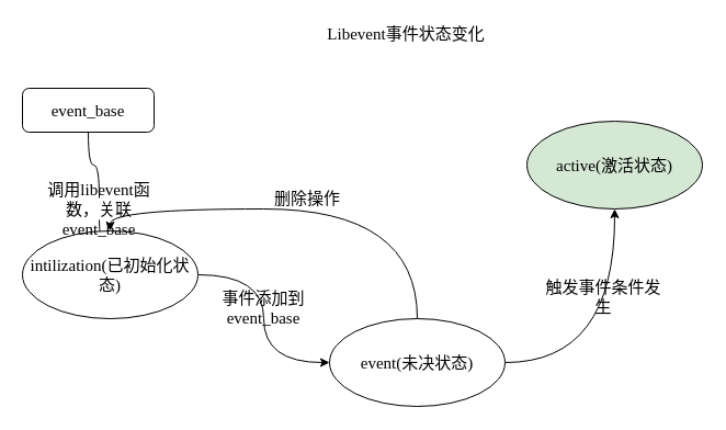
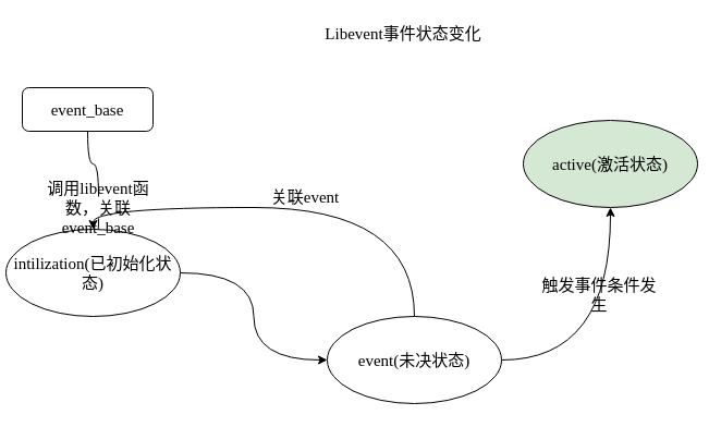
- <mxCell id="15" value="删除操作" style="text;html=1;strokeColor=none;fillColor=none;align=center;verticalAlign=middle;whiteSpace=wrap;rounded=0;fontFamily=Comic Sans MS;fontSize=15;" vertex="1" parent="1"><mxGeometry x="220" y="170" width="120" height="20" as="geometry" /></mxCell>
+ <mxCell id="15" value="关联event" style="text;html=1;strokeColor=none;fillColor=none;align=center;verticalAlign=middle;whiteSpace=wrap;rounded=0;fontFamily=Comic Sans MS;fontSize=15;" vertex="1" parent="1"><mxGeometry x="220" y="170" width="120" height="20" as="geometry" /></mxCell>
- <mxCell id="6" value="intilization(已初始化状态)" style="ellipse;whiteSpace=wrap;html=1;fontFamily=Comic Sans MS;fontSize=15;" vertex="1" parent="1"><mxGeometry x="20" y="210" width="160" height="80" as="geometry" /></mxCell>
+ <mxCell id="6" value="intilization(已初始化状态)" style="ellipse;whiteSpace=wrap;html=1;fontFamily=Comic Sans MS;fontSize=15;" vertex="1" parent="1"><mxGeometry x="5" y="210" width="160" height="80" as="geometry" /></mxCell>
- <mxCell id="13" value="事件添加到event_base" style="text;html=1;strokeColor=none;fillColor=none;align=center;verticalAlign=middle;whiteSpace=wrap;rounded=0;fontFamily=Comic Sans MS;fontSize=15;" vertex="1" parent="1"><mxGeometry x="180" y="270" width="120" height="20" as="geometry" /></mxCell>
